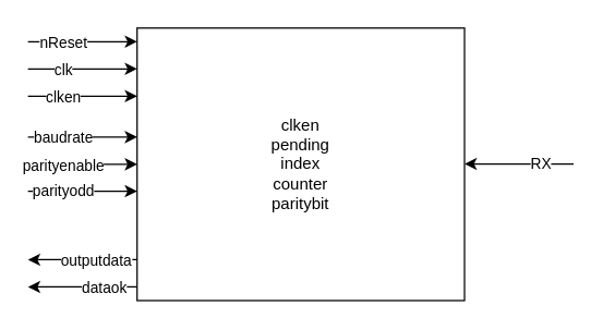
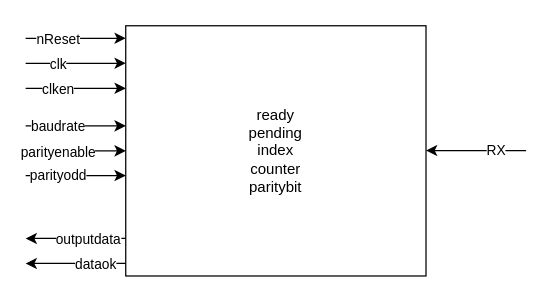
- <mxCell id="2" value="clken&lt;br&gt;pending&lt;br&gt;index&lt;br&gt;counter&lt;br&gt;paritybit" style="rounded=0;whiteSpace=wrap;html=1;" parent="1" vertex="1"><mxGeometry x="100" y="20" width="240" height="200" as="geometry" /></mxCell>
+ <mxCell id="2" value="ready&lt;br&gt;pending&lt;br&gt;index&lt;br&gt;counter&lt;br&gt;paritybit" style="rounded=0;whiteSpace=wrap;html=1;" parent="1" vertex="1"><mxGeometry x="100" y="20" width="240" height="200" as="geometry" /></mxCell>
